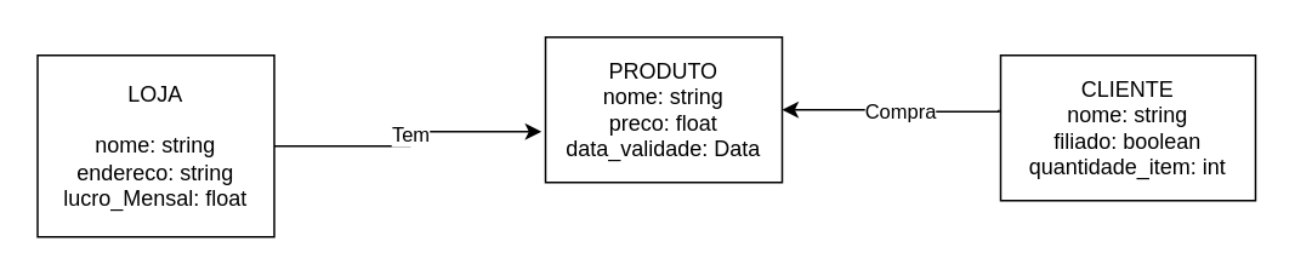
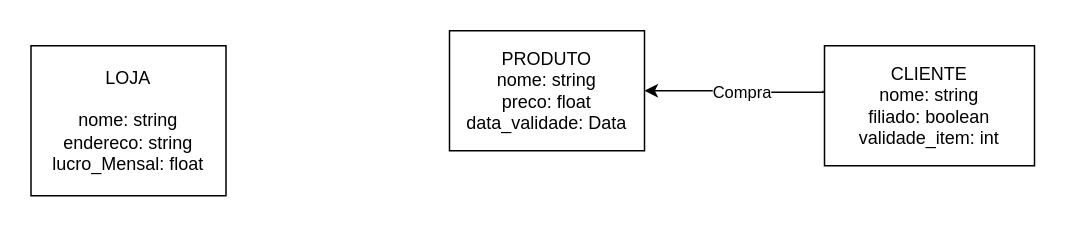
- <mxCell id="8" value="CLIENTE&lt;br&gt;nome: string&lt;br&gt;filiado: boolean&lt;br&gt;quantidade_item: int" style="rounded=0;whiteSpace=wrap;html=1;" vertex="1" parent="1"><mxGeometry x="549" y="30" width="140" height="80" as="geometry" /></mxCell>
+ <mxCell id="8" value="CLIENTE&lt;br&gt;nome: string&lt;br&gt;filiado: boolean&lt;br&gt;validade_item: int" style="rounded=0;whiteSpace=wrap;html=1;" vertex="1" parent="1"><mxGeometry x="549" y="30" width="140" height="80" as="geometry" /></mxCell>
- <mxCell id="4" style="edgeStyle=orthogonalEdgeStyle;rounded=0;orthogonalLoop=1;jettySize=auto;html=1;exitX=1;exitY=0.5;exitDx=0;exitDy=0;entryX=-0.017;entryY=0.65;entryDx=0;entryDy=0;entryPerimeter=0;" edge="1" parent="1" source="2" target="3"><mxGeometry relative="1" as="geometry" /></mxCell>
- <mxCell id="5" value="Tem" style="edgeLabel;html=1;align=center;verticalAlign=middle;resizable=0;points=[];" vertex="1" connectable="0" parent="4"><mxGeometry x="0.044" relative="1" as="geometry"><mxPoint as="offset" /></mxGeometry></mxCell>
